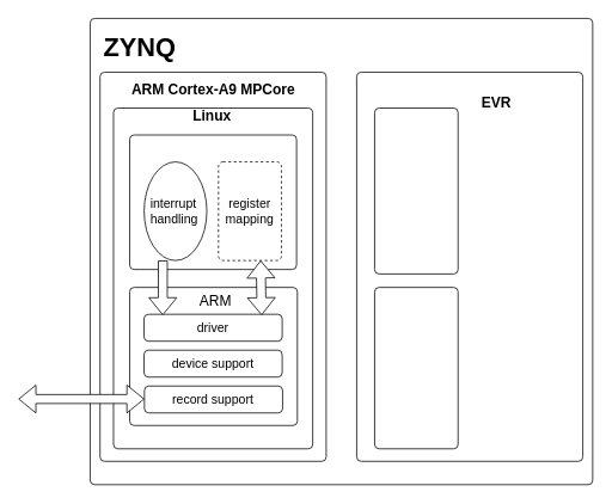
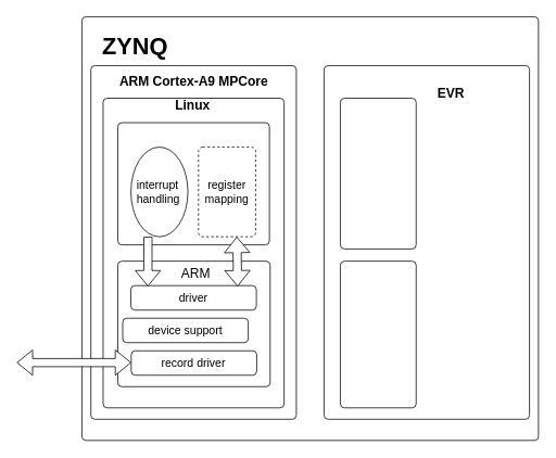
- <mxCell id="6" value="&lt;h2 style=&quot;font-size: 29px&quot;&gt;&lt;font style=&quot;font-size: 29px&quot;&gt;&lt;b&gt;ZYNQ&lt;/b&gt;&lt;/font&gt;&lt;/h2&gt;" style="text;html=1;strokeColor=none;fillColor=none;align=center;verticalAlign=middle;whiteSpace=wrap;rounded=0;" vertex="1" parent="2"><mxGeometry x="11" y="17" width="89" height="30" as="geometry" /></mxCell>
+ <mxCell id="6" value="&lt;h2 style=&quot;font-size: 29px&quot;&gt;&lt;font style=&quot;font-size: 29px&quot;&gt;&lt;b&gt;ZYNQ&lt;/b&gt;&lt;/font&gt;&lt;/h2&gt;" style="text;html=1;strokeColor=none;fillColor=none;align=center;verticalAlign=middle;whiteSpace=wrap;rounded=0;" vertex="1" parent="2"><mxGeometry x="21" y="22" width="89" height="30" as="geometry" /></mxCell>
- <mxCell id="16" value="&lt;font style=&quot;font-size: 14px&quot;&gt;device support&lt;/font&gt;" style="rounded=1;absoluteArcSize=1;html=1;arcSize=10;whiteSpace=wrap;points=[];strokeColor=inherit;fillColor=inherit;" vertex="1" parent="2"><mxGeometry x="60" y="370" width="154" height="30" as="geometry" /></mxCell>
+ <mxCell id="16" value="&lt;font style=&quot;font-size: 14px&quot;&gt;device support&lt;/font&gt;" style="rounded=1;absoluteArcSize=1;html=1;arcSize=10;whiteSpace=wrap;points=[];strokeColor=inherit;fillColor=inherit;" vertex="1" parent="2"><mxGeometry x="50" y="370" width="154" height="30" as="geometry" /></mxCell>
- <mxCell id="17" value="&lt;font style=&quot;font-size: 14px&quot;&gt;record support&lt;/font&gt;" style="rounded=1;absoluteArcSize=1;html=1;arcSize=10;whiteSpace=wrap;points=[];strokeColor=inherit;fillColor=inherit;" vertex="1" parent="2"><mxGeometry x="60.46" y="410" width="154" height="30" as="geometry" /></mxCell>
+ <mxCell id="17" value="&lt;font style=&quot;font-size: 14px&quot;&gt;record driver&lt;/font&gt;" style="rounded=1;absoluteArcSize=1;html=1;arcSize=10;whiteSpace=wrap;points=[];strokeColor=inherit;fillColor=inherit;" vertex="1" parent="2"><mxGeometry x="60.46" y="410" width="154" height="30" as="geometry" /></mxCell>
